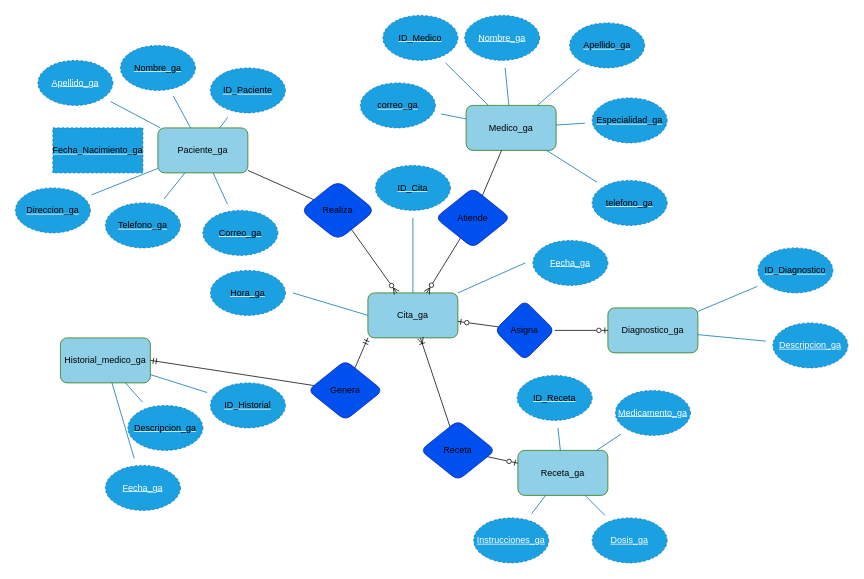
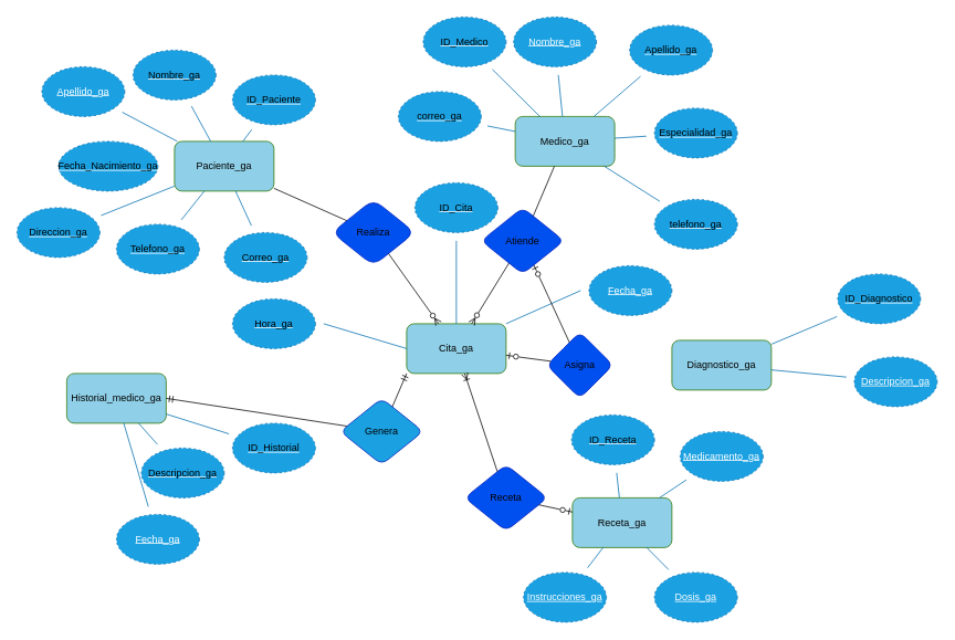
- <mxCell id="5" value="&lt;font style=&quot;color: light-dark(rgb(0, 0, 0), rgb(255, 255, 255));&quot;&gt;Fecha_Nacimiento_ga&lt;/font&gt;" style="whiteSpace=wrap;html=1;noLabel=0;portConstraintRotation=0;allowArrows=1;snapToPoint=0;dashed=1;perimeterSpacing=10;fillColor=#1ba1e2;fontColor=#ffffff;strokeColor=#006EAF;fontStyle=4;flipH=0;flipV=0;rounded=0;" parent="1" vertex="1"><mxGeometry x="70" y="170" width="120" height="60" as="geometry" /></mxCell>
+ <mxCell id="5" value="&lt;font style=&quot;color: light-dark(rgb(0, 0, 0), rgb(255, 255, 255));&quot;&gt;Fecha_Nacimiento_ga&lt;/font&gt;" style="ellipse;whiteSpace=wrap;html=1;noLabel=0;portConstraintRotation=0;allowArrows=1;snapToPoint=0;dashed=1;perimeterSpacing=10;fillColor=#1ba1e2;fontColor=#ffffff;strokeColor=#006EAF;fontStyle=4;flipH=0;flipV=0;" parent="1" vertex="1"><mxGeometry x="70" y="170" width="120" height="60" as="geometry" /></mxCell>
- <mxCell id="69" value="" style="endArrow=ERzeroToOne;html=1;endFill=0;" parent="1" source="59" target="29" edge="1"><mxGeometry width="50" height="50" relative="1" as="geometry"><mxPoint x="590" y="380" as="sourcePoint" /><mxPoint x="640" y="330" as="targetPoint" /></mxGeometry></mxCell>
+ <mxCell id="69" value="" style="endArrow=ERzeroToOne;html=1;endFill=0;" parent="1" source="59" target="58" edge="1"><mxGeometry width="50" height="50" relative="1" as="geometry"><mxPoint x="590" y="380" as="sourcePoint" /><mxPoint x="640" y="330" as="targetPoint" /></mxGeometry></mxCell>
- <mxCell id="60" value="&lt;font style=&quot;color: light-dark(rgb(0, 0, 0), rgb(255, 255, 255));&quot;&gt;Genera&lt;/font&gt;" style="rhombus;whiteSpace=wrap;html=1;fillColor=#0050ef;fontColor=#ffffff;strokeColor=#001DBC;rounded=1;" parent="1" vertex="1"><mxGeometry x="410" y="480" width="100" height="80" as="geometry" /></mxCell>
+ <mxCell id="60" value="&lt;font style=&quot;color: light-dark(rgb(0, 0, 0), rgb(255, 255, 255));&quot;&gt;Genera&lt;/font&gt;" style="rhombus;whiteSpace=wrap;html=1;fillColor=#1ba1e2;fontColor=#ffffff;strokeColor=#001DBC;rounded=1;" parent="1" vertex="1"><mxGeometry x="410" y="480" width="100" height="80" as="geometry" /></mxCell>
